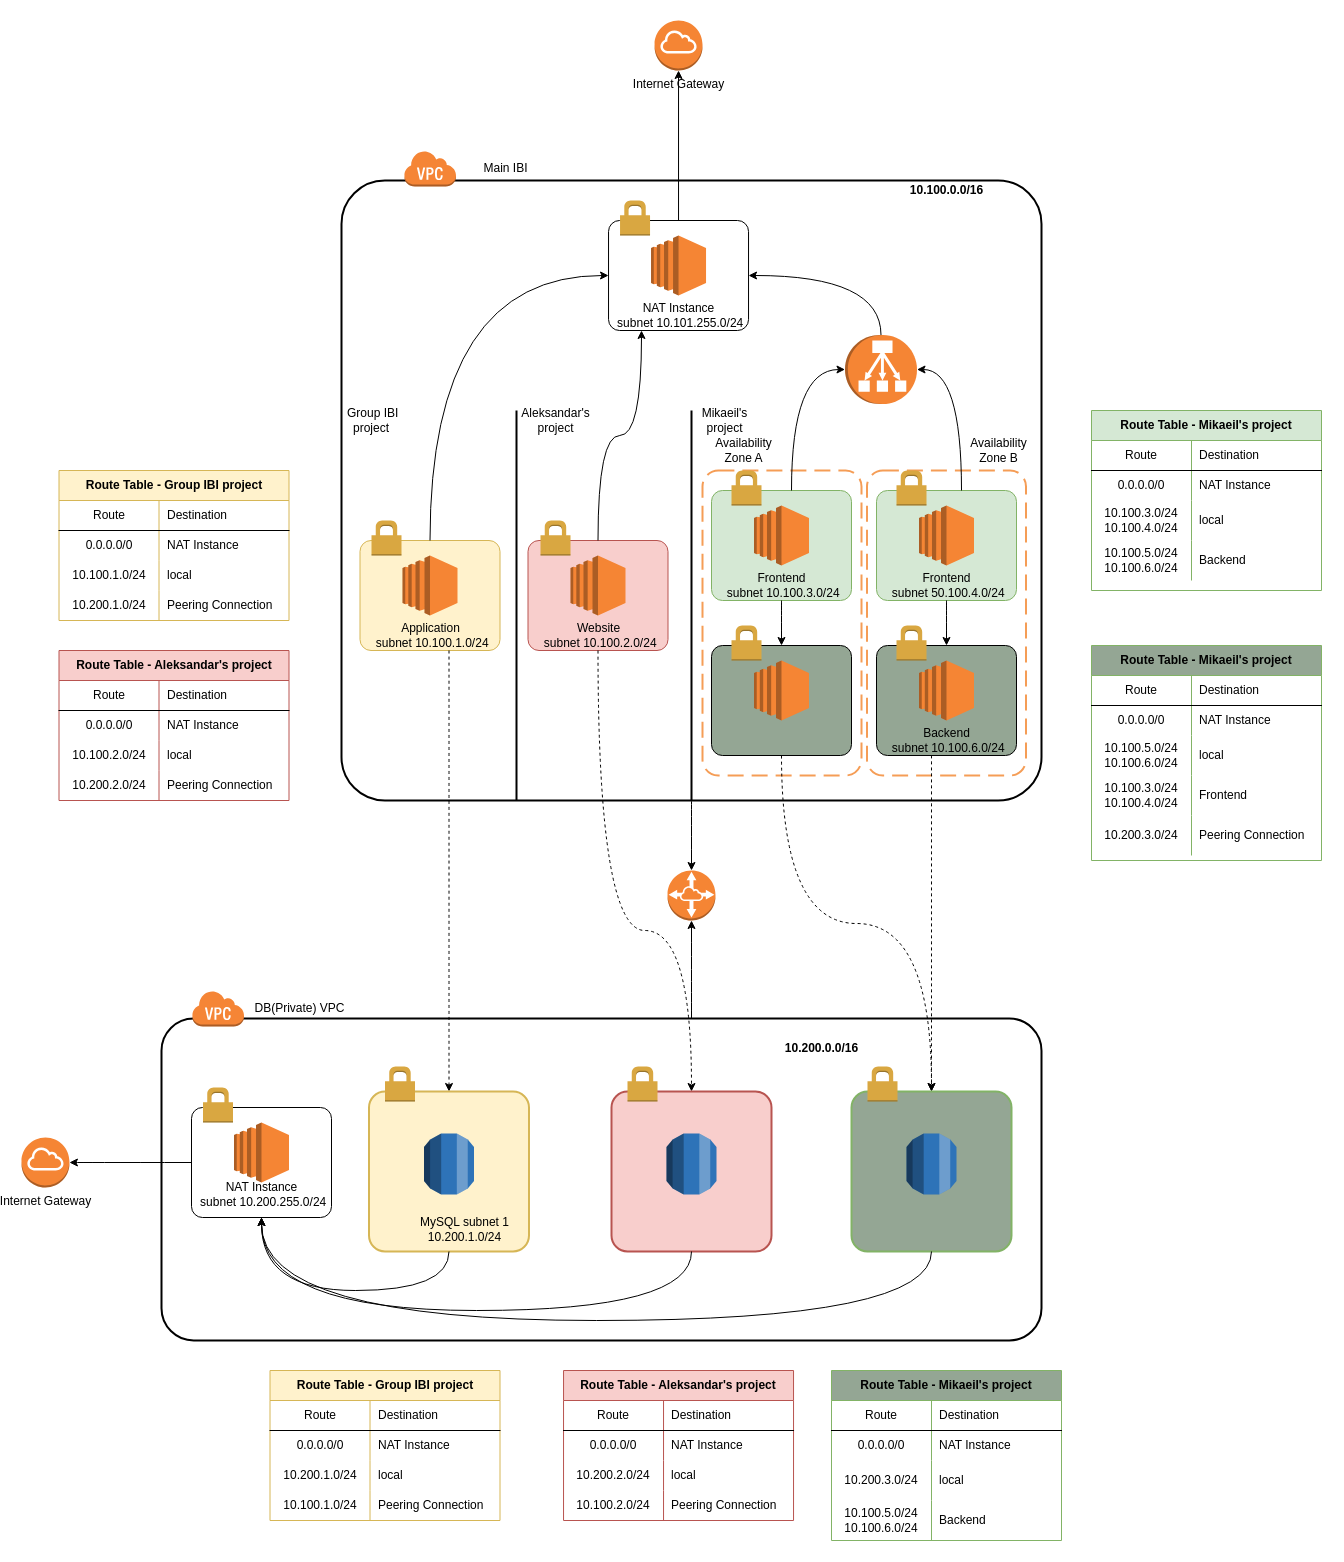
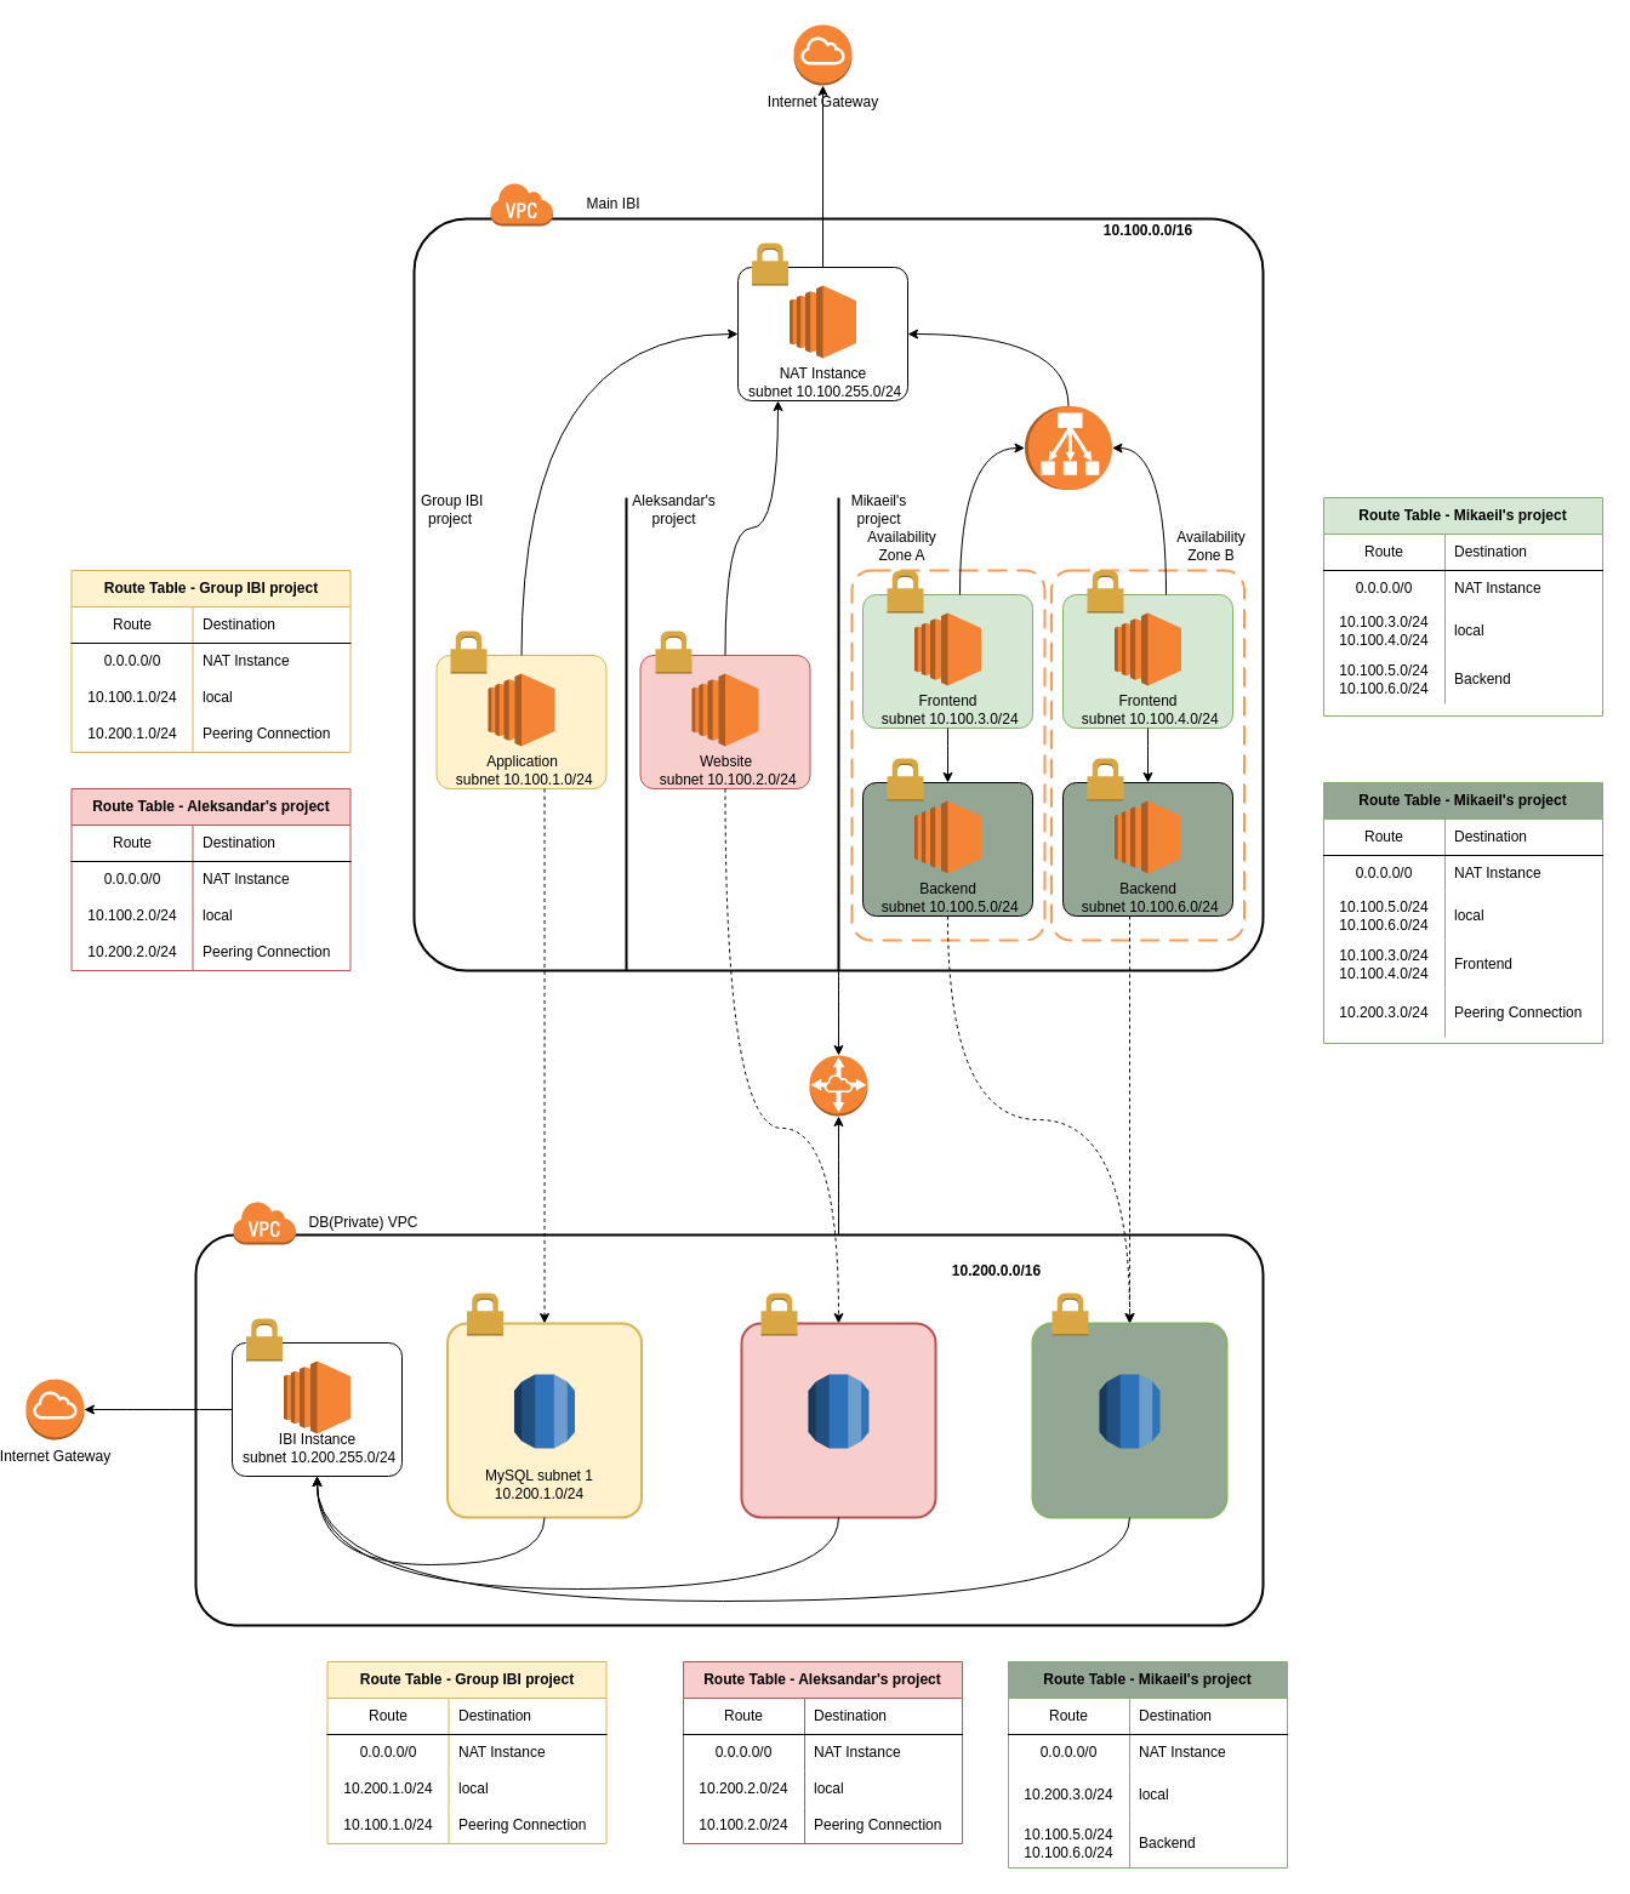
- <mxCell id="56" value="NAT Instance&lt;br&gt;&amp;nbsp;subnet&amp;nbsp;10.101.255.0/24" style="text;html=1;align=center;verticalAlign=middle;resizable=0;points=[];autosize=1;strokeWidth=1;" parent="1" vertex="1"><mxGeometry x="607.04" y="300" width="140" height="30" as="geometry" /></mxCell>
+ <mxCell id="56" value="NAT Instance&lt;br&gt;&amp;nbsp;subnet&amp;nbsp;10.100.255.0/24" style="text;html=1;align=center;verticalAlign=middle;resizable=0;points=[];autosize=1;strokeWidth=1;" parent="1" vertex="1"><mxGeometry x="607.04" y="300" width="140" height="30" as="geometry" /></mxCell>
- <mxCell id="48" value="Frontend&lt;br&gt;&amp;nbsp;subnet&amp;nbsp;50.100.4.0/24" style="text;html=1;align=center;verticalAlign=middle;resizable=0;points=[];autosize=1;strokeWidth=1;" parent="1" vertex="1"><mxGeometry x="880" y="570" width="130" height="30" as="geometry" /></mxCell>
+ <mxCell id="48" value="Frontend&lt;br&gt;&amp;nbsp;subnet&amp;nbsp;10.100.4.0/24" style="text;html=1;align=center;verticalAlign=middle;resizable=0;points=[];autosize=1;strokeWidth=1;" parent="1" vertex="1"><mxGeometry x="880" y="570" width="130" height="30" as="geometry" /></mxCell>
+ <mxCell id="39" value="Backend&lt;br&gt;&amp;nbsp;subnet&amp;nbsp;10.100.5.0/24" style="text;html=1;align=center;verticalAlign=middle;resizable=0;points=[];autosize=1;strokeWidth=1;" parent="1" vertex="1"><mxGeometry x="715" y="725" width="130" height="30" as="geometry" /></mxCell>
- <mxCell id="93" value="NAT Instance&lt;br&gt;&amp;nbsp;subnet&amp;nbsp;10.200.255.0/24" style="text;html=1;align=center;verticalAlign=middle;resizable=0;points=[];autosize=1;strokeWidth=1;" parent="1" vertex="1"><mxGeometry x="190" y="1178.5" width="140" height="30" as="geometry" /></mxCell>
+ <mxCell id="93" value="IBI Instance&lt;br&gt;&amp;nbsp;subnet&amp;nbsp;10.200.255.0/24" style="text;html=1;align=center;verticalAlign=middle;resizable=0;points=[];autosize=1;strokeWidth=1;" parent="1" vertex="1"><mxGeometry x="190" y="1178.5" width="140" height="30" as="geometry" /></mxCell>
- <mxCell id="64" value="MySQL subnet 1&lt;br&gt;10.200.1.0/24" style="text;html=1;align=center;verticalAlign=middle;resizable=0;points=[];autosize=1;" parent="1" vertex="1"><mxGeometry x="412.5" y="1213.5" width="100" height="30" as="geometry" /></mxCell>
+ <mxCell id="64" value="MySQL subnet 1&lt;br&gt;10.200.1.0/24" style="text;html=1;align=center;verticalAlign=middle;resizable=0;points=[];autosize=1;" parent="1" vertex="1"><mxGeometry x="392.5" y="1208.5" width="100" height="30" as="geometry" /></mxCell>
